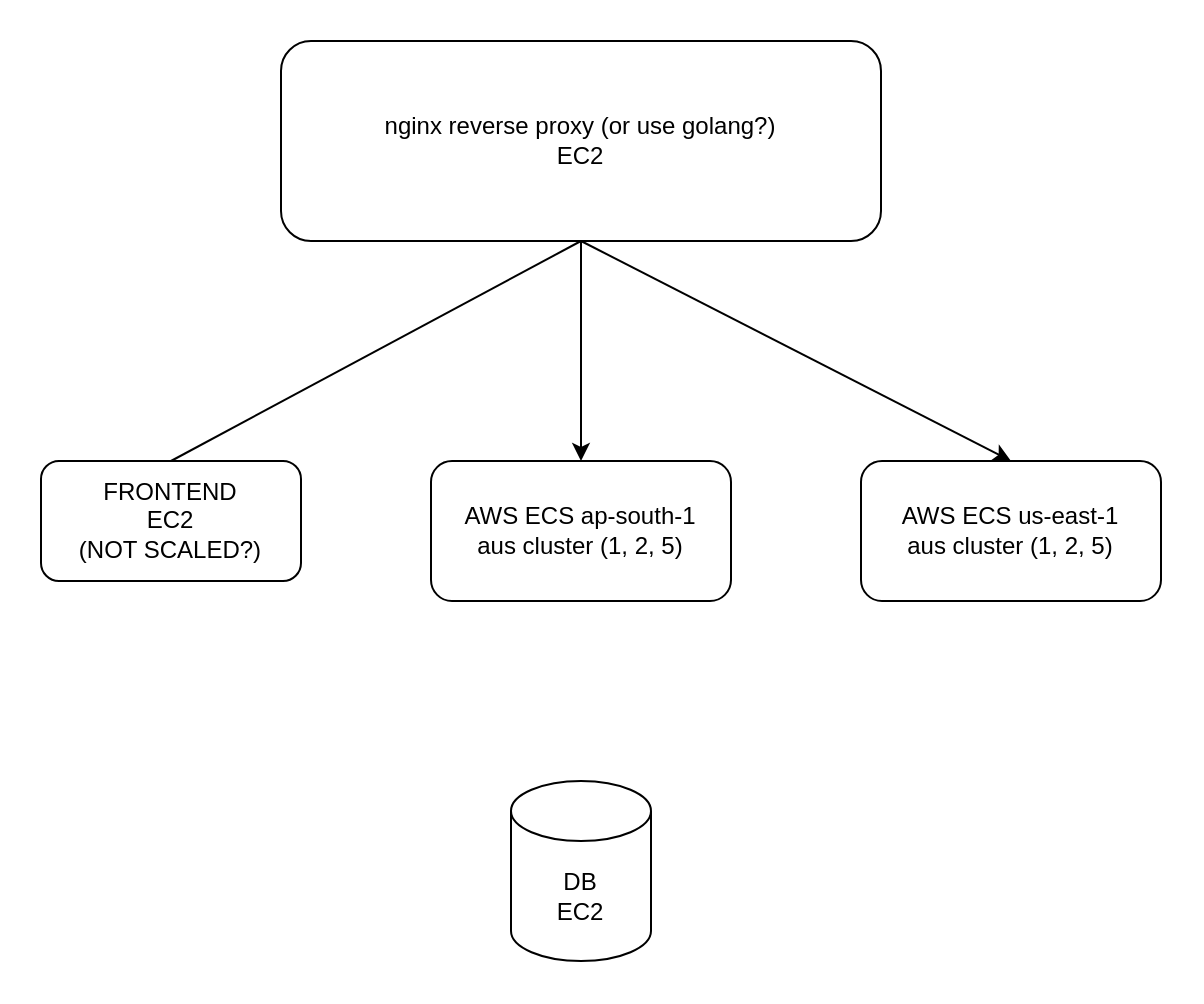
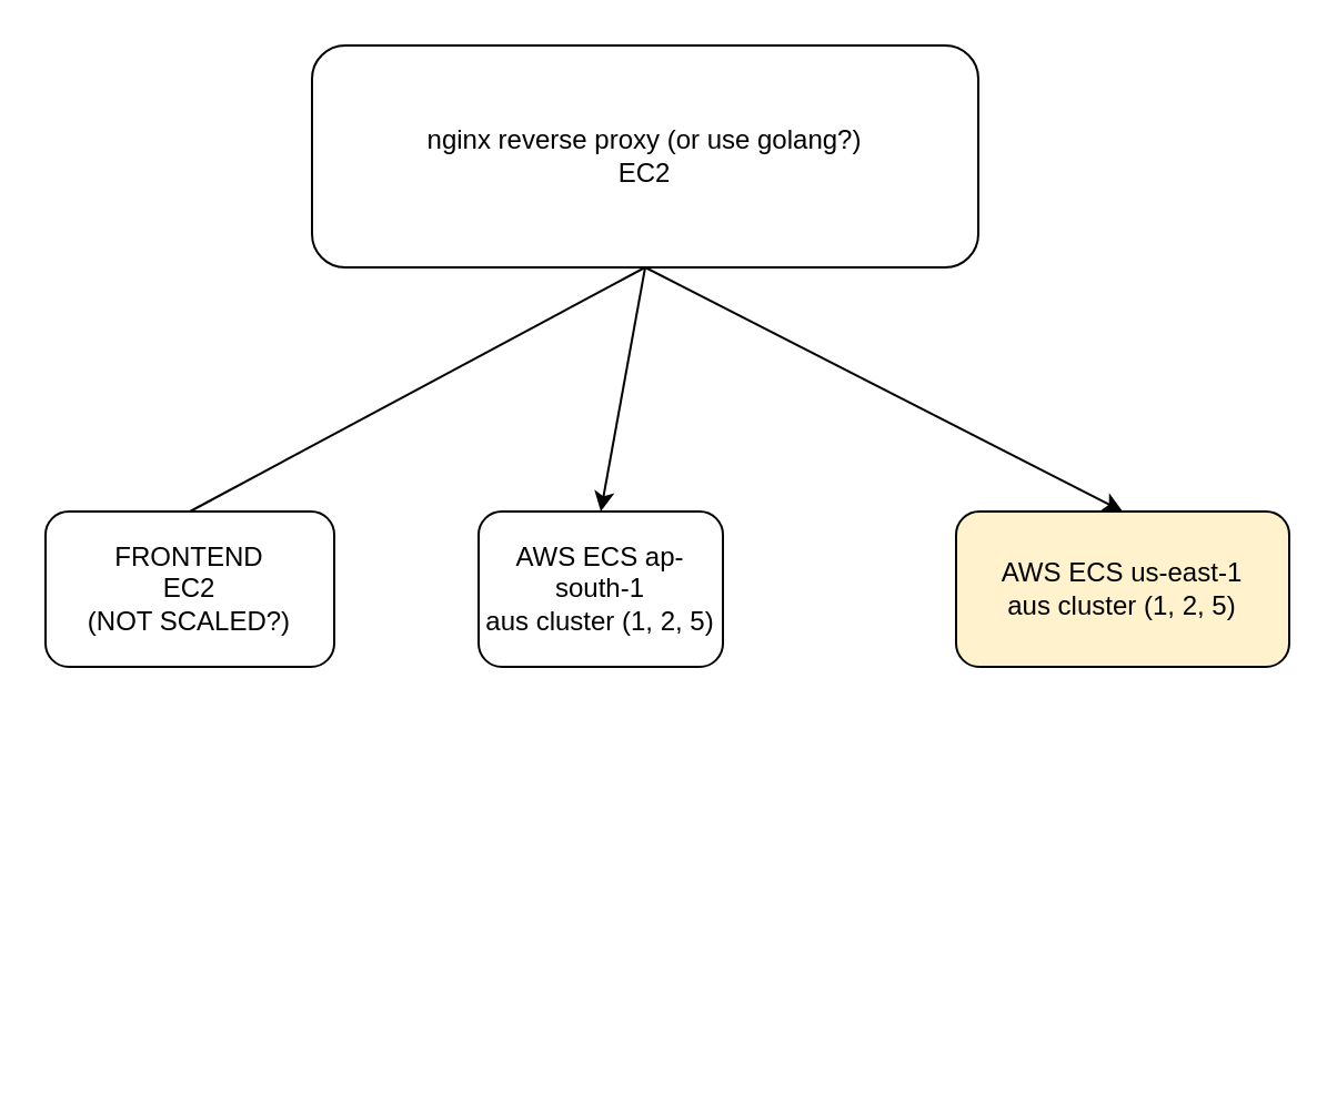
- <mxCell id="2" value="FRONTEND&lt;div&gt;EC2&lt;/div&gt;&lt;div&gt;(NOT SCALED?)&lt;/div&gt;" style="rounded=1;whiteSpace=wrap;html=1;" parent="1" vertex="1"><mxGeometry x="20" y="230" width="130" height="60" as="geometry" /></mxCell>
+ <mxCell id="2" value="FRONTEND&lt;div&gt;EC2&lt;/div&gt;&lt;div&gt;(NOT SCALED?)&lt;/div&gt;" style="rounded=1;whiteSpace=wrap;html=1;" parent="1" vertex="1"><mxGeometry x="20" y="230" width="130" height="70" as="geometry" /></mxCell>
- <mxCell id="3" value="AWS ECS ap-south-1&lt;div&gt;aus cluster (1, 2, 5)&lt;/div&gt;" style="rounded=1;whiteSpace=wrap;html=1;" parent="1" vertex="1"><mxGeometry x="215" y="230" width="150" height="70" as="geometry" /></mxCell>
+ <mxCell id="3" value="AWS ECS ap-south-1&lt;div&gt;aus cluster (1, 2, 5)&lt;/div&gt;" style="rounded=1;whiteSpace=wrap;html=1;" parent="1" vertex="1"><mxGeometry x="215" y="230" width="110" height="70" as="geometry" /></mxCell>
- <mxCell id="4" value="AWS ECS us-east-1&lt;div&gt;aus cluster (1, 2, 5)&lt;/div&gt;" style="rounded=1;whiteSpace=wrap;html=1;" parent="1" vertex="1"><mxGeometry x="430" y="230" width="150" height="70" as="geometry" /></mxCell>
+ <mxCell id="4" value="AWS ECS us-east-1&lt;div&gt;aus cluster (1, 2, 5)&lt;/div&gt;" style="rounded=1;whiteSpace=wrap;html=1;fillColor=#fff2cc;" parent="1" vertex="1"><mxGeometry x="430" y="230" width="150" height="70" as="geometry" /></mxCell>
- <mxCell id="8" value="DB&lt;div&gt;EC2&lt;/div&gt;" style="shape=cylinder3;whiteSpace=wrap;html=1;boundedLbl=1;backgroundOutline=1;size=15;" parent="1" vertex="1"><mxGeometry x="255" y="390" width="70" height="90" as="geometry" /></mxCell>
